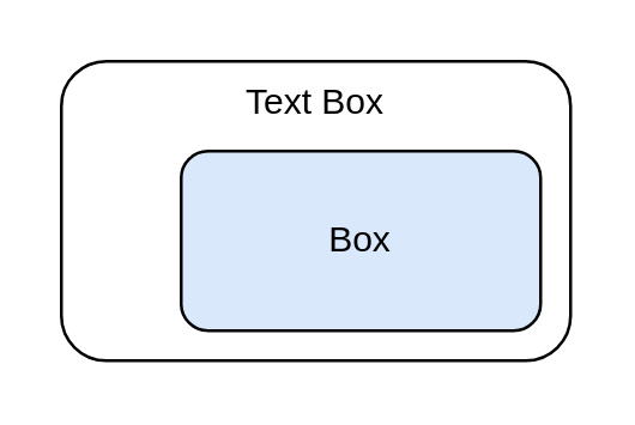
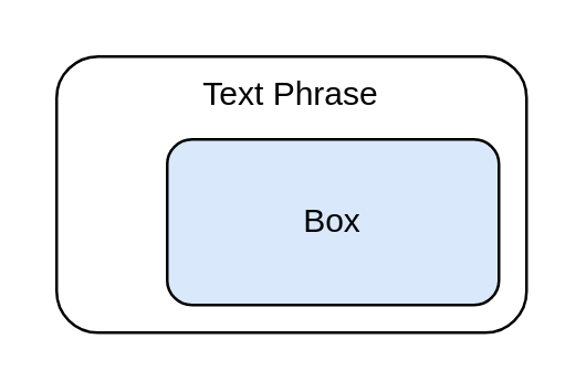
- <mxCell id="2" value="Text Box" style="rounded=1;whiteSpace=wrap;html=1;verticalAlign=top;" vertex="1" parent="1"><mxGeometry x="20" y="20" width="170" height="100" as="geometry" /></mxCell>
+ <mxCell id="2" value="Text Phrase" style="rounded=1;whiteSpace=wrap;html=1;verticalAlign=top;" vertex="1" parent="1"><mxGeometry x="20" y="20" width="170" height="100" as="geometry" /></mxCell>
